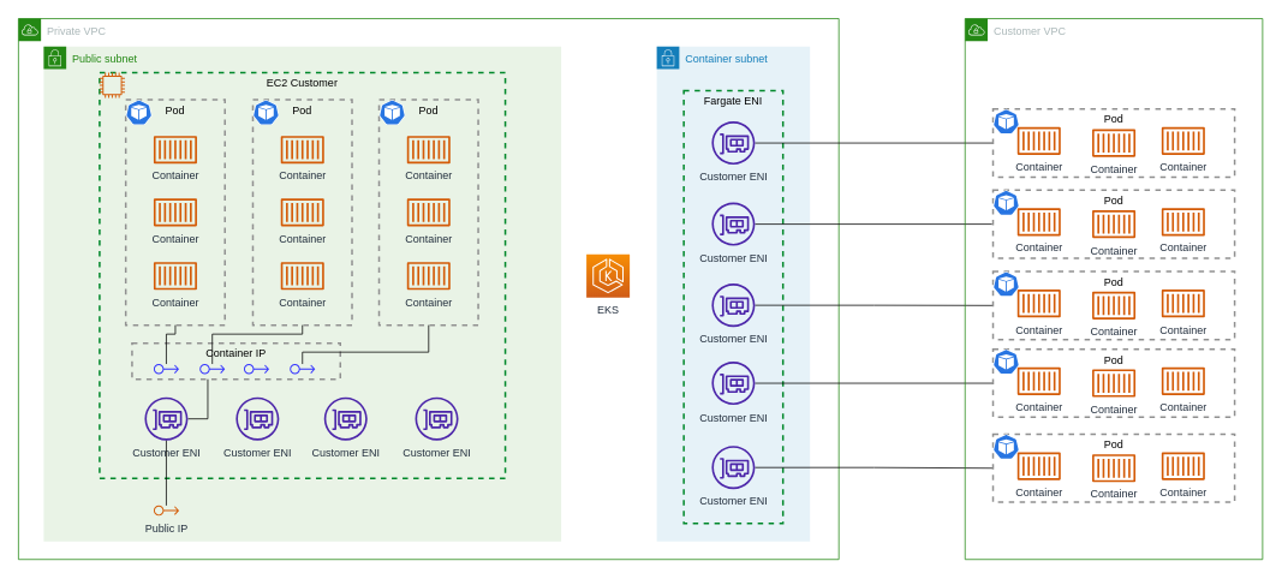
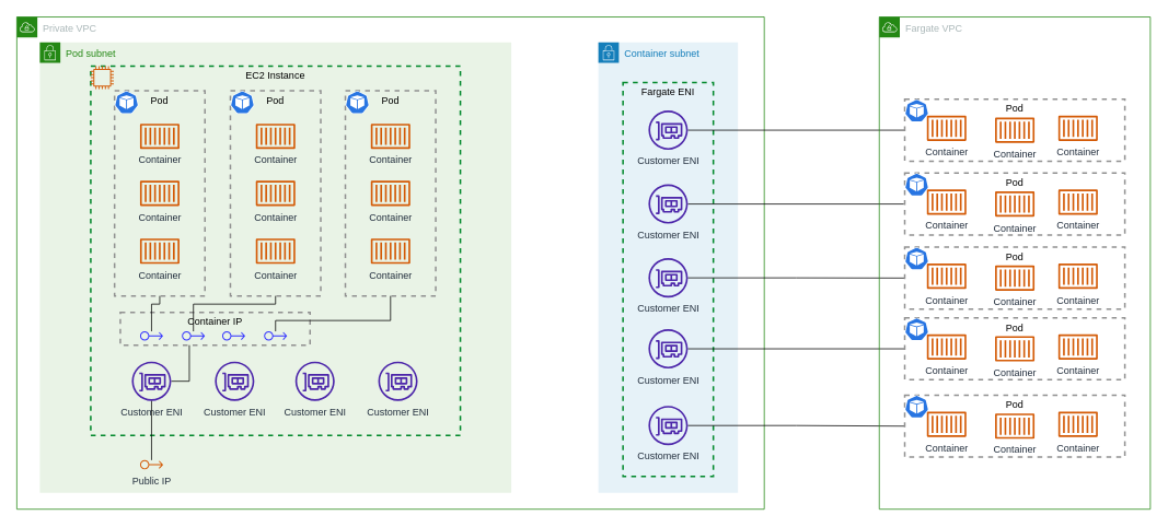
- <mxCell id="49" value="Customer VPC" style="points=[[0,0],[0.25,0],[0.5,0],[0.75,0],[1,0],[1,0.25],[1,0.5],[1,0.75],[1,1],[0.75,1],[0.5,1],[0.25,1],[0,1],[0,0.75],[0,0.5],[0,0.25]];outlineConnect=0;gradientColor=none;html=1;whiteSpace=wrap;fontSize=12;fontStyle=0;container=0;pointerEvents=0;collapsible=0;recursiveResize=0;shape=mxgraph.aws4.group;grIcon=mxgraph.aws4.group_vpc;strokeColor=#248814;fillColor=none;verticalAlign=top;align=left;spacingLeft=30;fontColor=#AAB7B8;dashed=0;" vertex="1" parent="1"><mxGeometry x="1070" y="20" width="330" height="600" as="geometry" /></mxCell>
+ <mxCell id="49" value="Fargate VPC" style="points=[[0,0],[0.25,0],[0.5,0],[0.75,0],[1,0],[1,0.25],[1,0.5],[1,0.75],[1,1],[0.75,1],[0.5,1],[0.25,1],[0,1],[0,0.75],[0,0.5],[0,0.25]];outlineConnect=0;gradientColor=none;html=1;whiteSpace=wrap;fontSize=12;fontStyle=0;container=0;pointerEvents=0;collapsible=0;recursiveResize=0;shape=mxgraph.aws4.group;grIcon=mxgraph.aws4.group_vpc;strokeColor=#248814;fillColor=none;verticalAlign=top;align=left;spacingLeft=30;fontColor=#AAB7B8;dashed=0;" vertex="1" parent="1"><mxGeometry x="1070" y="20" width="330" height="600" as="geometry" /></mxCell>
- <mxCell id="5" value="Public subnet" style="points=[[0,0],[0.25,0],[0.5,0],[0.75,0],[1,0],[1,0.25],[1,0.5],[1,0.75],[1,1],[0.75,1],[0.5,1],[0.25,1],[0,1],[0,0.75],[0,0.5],[0,0.25]];outlineConnect=0;gradientColor=none;html=1;whiteSpace=wrap;fontSize=12;fontStyle=0;container=1;pointerEvents=0;collapsible=0;recursiveResize=0;shape=mxgraph.aws4.group;grIcon=mxgraph.aws4.group_security_group;grStroke=0;strokeColor=#248814;fillColor=#E9F3E6;verticalAlign=top;align=left;spacingLeft=30;fontColor=#248814;dashed=0;" parent="1" vertex="1"><mxGeometry x="48" y="51" width="574" height="549" as="geometry" /></mxCell>
+ <mxCell id="5" value="Pod subnet" style="points=[[0,0],[0.25,0],[0.5,0],[0.75,0],[1,0],[1,0.25],[1,0.5],[1,0.75],[1,1],[0.75,1],[0.5,1],[0.25,1],[0,1],[0,0.75],[0,0.5],[0,0.25]];outlineConnect=0;gradientColor=none;html=1;whiteSpace=wrap;fontSize=12;fontStyle=0;container=1;pointerEvents=0;collapsible=0;recursiveResize=0;shape=mxgraph.aws4.group;grIcon=mxgraph.aws4.group_security_group;grStroke=0;strokeColor=#248814;fillColor=#E9F3E6;verticalAlign=top;align=left;spacingLeft=30;fontColor=#248814;dashed=0;" parent="1" vertex="1"><mxGeometry x="48" y="51" width="574" height="549" as="geometry" /></mxCell>
- <mxCell id="6" value="EC2 Customer" style="fontStyle=0;verticalAlign=top;align=center;spacingTop=-2;fillColor=none;rounded=0;whiteSpace=wrap;html=1;strokeColor=#00882B;strokeWidth=2;dashed=1;container=0;collapsible=0;expand=0;recursiveResize=0;" parent="1" vertex="1"><mxGeometry x="110" y="80" width="450" height="450" as="geometry" /></mxCell>
+ <mxCell id="6" value="EC2 Instance" style="fontStyle=0;verticalAlign=top;align=center;spacingTop=-2;fillColor=none;rounded=0;whiteSpace=wrap;html=1;strokeColor=#00882B;strokeWidth=2;dashed=1;container=0;collapsible=0;expand=0;recursiveResize=0;" parent="1" vertex="1"><mxGeometry x="110" y="80" width="450" height="450" as="geometry" /></mxCell>
- <mxCell id="38" value="EKS" style="sketch=0;points=[[0,0,0],[0.25,0,0],[0.5,0,0],[0.75,0,0],[1,0,0],[0,1,0],[0.25,1,0],[0.5,1,0],[0.75,1,0],[1,1,0],[0,0.25,0],[0,0.5,0],[0,0.75,0],[1,0.25,0],[1,0.5,0],[1,0.75,0]];outlineConnect=0;fontColor=#232F3E;gradientColor=#F78E04;gradientDirection=north;fillColor=#D05C17;strokeColor=#ffffff;dashed=0;verticalLabelPosition=bottom;verticalAlign=top;align=center;html=1;fontSize=12;fontStyle=0;aspect=fixed;shape=mxgraph.aws4.resourceIcon;resIcon=mxgraph.aws4.eks;" parent="1" vertex="1"><mxGeometry x="650" y="281.5" width="48" height="48" as="geometry" /></mxCell>
